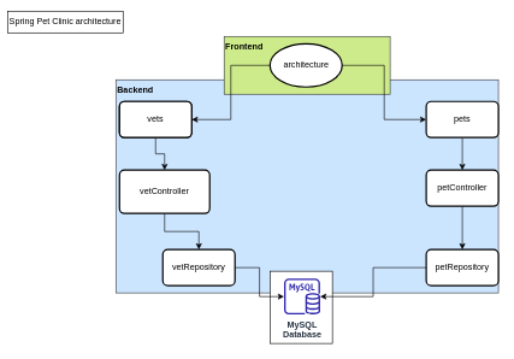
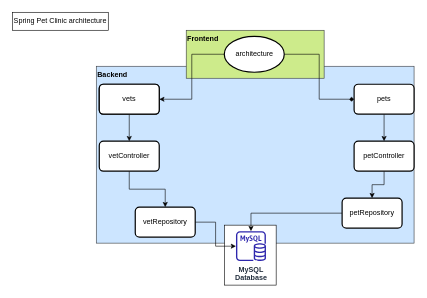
- <mxCell id="5" value="Spring Pet Clinic architecture" style="rounded=0;whiteSpace=wrap;html=1;" vertex="1" parent="1"><mxGeometry x="10" y="15" width="160" height="30" as="geometry" /></mxCell>
+ <mxCell id="5" value="Spring Pet Clinic architecture" style="rounded=0;whiteSpace=wrap;html=1;" vertex="1" parent="1"><mxGeometry width="160" height="30" as="geometry" x="20" y="20" /></mxCell>
- <mxCell id="14" style="edgeStyle=orthogonalEdgeStyle;rounded=0;orthogonalLoop=1;jettySize=auto;html=1;entryX=0;entryY=0.5;entryDx=0;entryDy=0;" edge="1" parent="1" source="15" target="19"><mxGeometry relative="1" as="geometry" /></mxCell>
+ <mxCell id="14" style="edgeStyle=orthogonalEdgeStyle;rounded=0;orthogonalLoop=1;jettySize=auto;html=1;entryX=0;entryY=0.5;entryDx=0;entryDy=0;endArrow=diamond;" edge="1" parent="1" source="15" target="19"><mxGeometry relative="1" as="geometry" /></mxCell>
- <mxCell id="10" value="vetController" style="rounded=1;whiteSpace=wrap;html=1;absoluteArcSize=1;arcSize=14;strokeWidth=2;" vertex="1" parent="1"><mxGeometry x="165" y="235" width="125" height="60" as="geometry" /></mxCell>
+ <mxCell id="10" value="vetController" style="rounded=1;whiteSpace=wrap;html=1;absoluteArcSize=1;arcSize=14;strokeWidth=2;" vertex="1" parent="1"><mxGeometry x="165" y="235" width="100" height="50" as="geometry" /></mxCell>
- <mxCell id="21" value="petRepository" style="rounded=1;whiteSpace=wrap;html=1;absoluteArcSize=1;arcSize=14;strokeWidth=2;" vertex="1" parent="1"><mxGeometry x="590" y="345" width="100" height="50" as="geometry" /></mxCell>
+ <mxCell id="21" value="petRepository" style="rounded=1;whiteSpace=wrap;html=1;absoluteArcSize=1;arcSize=14;strokeWidth=2;" vertex="1" parent="1"><mxGeometry x="570" y="330" width="100" height="50" as="geometry" /></mxCell>
